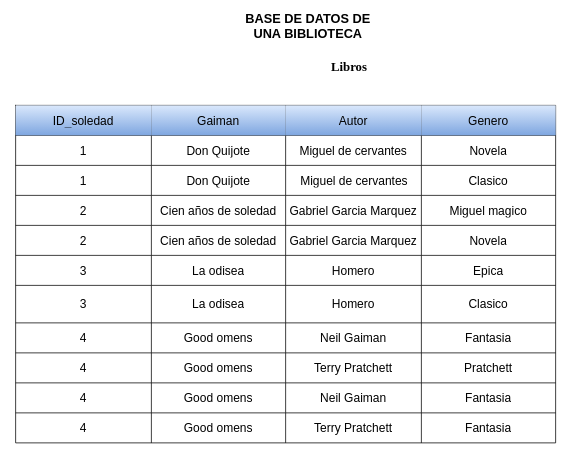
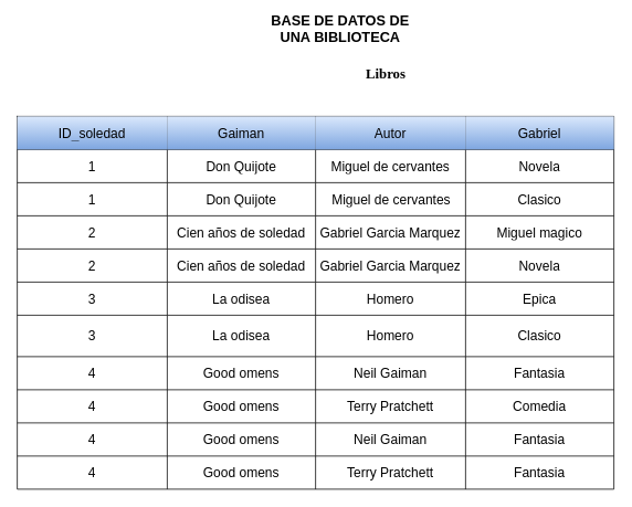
- <mxCell id="8" value="Genero" style="shape=partialRectangle;html=1;whiteSpace=wrap;connectable=0;strokeColor=#06080A;overflow=hidden;fillColor=#dae8fc;top=0;left=0;bottom=0;right=0;pointerEvents=1;fontSize=16;gradientColor=#7ea6e0;" parent="4" vertex="1"><mxGeometry x="541" width="179" height="40" as="geometry"><mxRectangle width="179" height="40" as="alternateBounds" /></mxGeometry></mxCell>
+ <mxCell id="8" value="Gabriel" style="shape=partialRectangle;html=1;whiteSpace=wrap;connectable=0;strokeColor=#06080A;overflow=hidden;fillColor=#dae8fc;top=0;left=0;bottom=0;right=0;pointerEvents=1;fontSize=16;gradientColor=#7ea6e0;" parent="4" vertex="1"><mxGeometry x="541" width="179" height="40" as="geometry"><mxRectangle width="179" height="40" as="alternateBounds" /></mxGeometry></mxCell>
- <mxCell id="48" value="Pratchett" style="shape=partialRectangle;html=1;whiteSpace=wrap;connectable=0;strokeColor=inherit;overflow=hidden;fillColor=none;top=0;left=0;bottom=0;right=0;pointerEvents=1;fontSize=16;" parent="44" vertex="1"><mxGeometry x="541" width="179" height="40" as="geometry"><mxRectangle width="179" height="40" as="alternateBounds" /></mxGeometry></mxCell>
+ <mxCell id="48" value="Comedia" style="shape=partialRectangle;html=1;whiteSpace=wrap;connectable=0;strokeColor=inherit;overflow=hidden;fillColor=none;top=0;left=0;bottom=0;right=0;pointerEvents=1;fontSize=16;" parent="44" vertex="1"><mxGeometry x="541" width="179" height="40" as="geometry"><mxRectangle width="179" height="40" as="alternateBounds" /></mxGeometry></mxCell>
